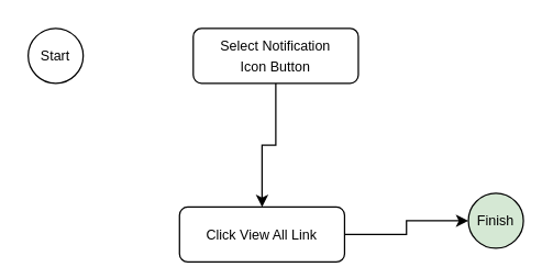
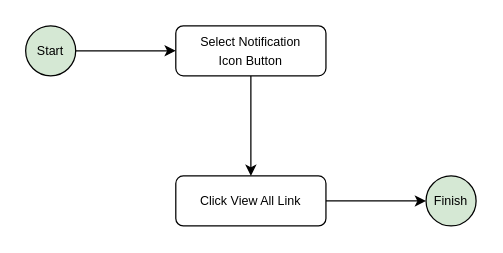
- <mxCell id="3" value="&lt;p style=&quot;line-height: 90%;&quot;&gt;&lt;font style=&quot;font-size: 10px;&quot;&gt;Start&lt;/font&gt;&lt;/p&gt;" style="ellipse;whiteSpace=wrap;html=1;aspect=fixed;" vertex="1" parent="1"><mxGeometry x="20" y="20" width="40" height="40" as="geometry" /></mxCell>
+ <mxCell id="3" value="&lt;p style=&quot;line-height: 90%;&quot;&gt;&lt;font style=&quot;font-size: 10px;&quot;&gt;Start&lt;/font&gt;&lt;/p&gt;" style="ellipse;whiteSpace=wrap;html=1;aspect=fixed;fillColor=#d5e8d4;" vertex="1" parent="1"><mxGeometry x="20" y="20" width="40" height="40" as="geometry" /></mxCell>
+ <mxCell id="2" value="" style="edgeStyle=orthogonalEdgeStyle;rounded=0;orthogonalLoop=1;jettySize=auto;html=1;" edge="1" parent="1" source="3" target="5"><mxGeometry relative="1" as="geometry" /></mxCell>
- <mxCell id="7" value="&lt;span style=&quot;font-size: 10px;&quot;&gt;Click View All Link&lt;/span&gt;" style="rounded=1;whiteSpace=wrap;html=1;" vertex="1" parent="1"><mxGeometry x="130" y="150" width="120" height="40" as="geometry" /></mxCell>
+ <mxCell id="7" value="&lt;span style=&quot;font-size: 10px;&quot;&gt;Click View All Link&lt;/span&gt;" style="rounded=1;whiteSpace=wrap;html=1;" vertex="1" parent="1"><mxGeometry x="140" y="140" width="120" height="40" as="geometry" /></mxCell>
